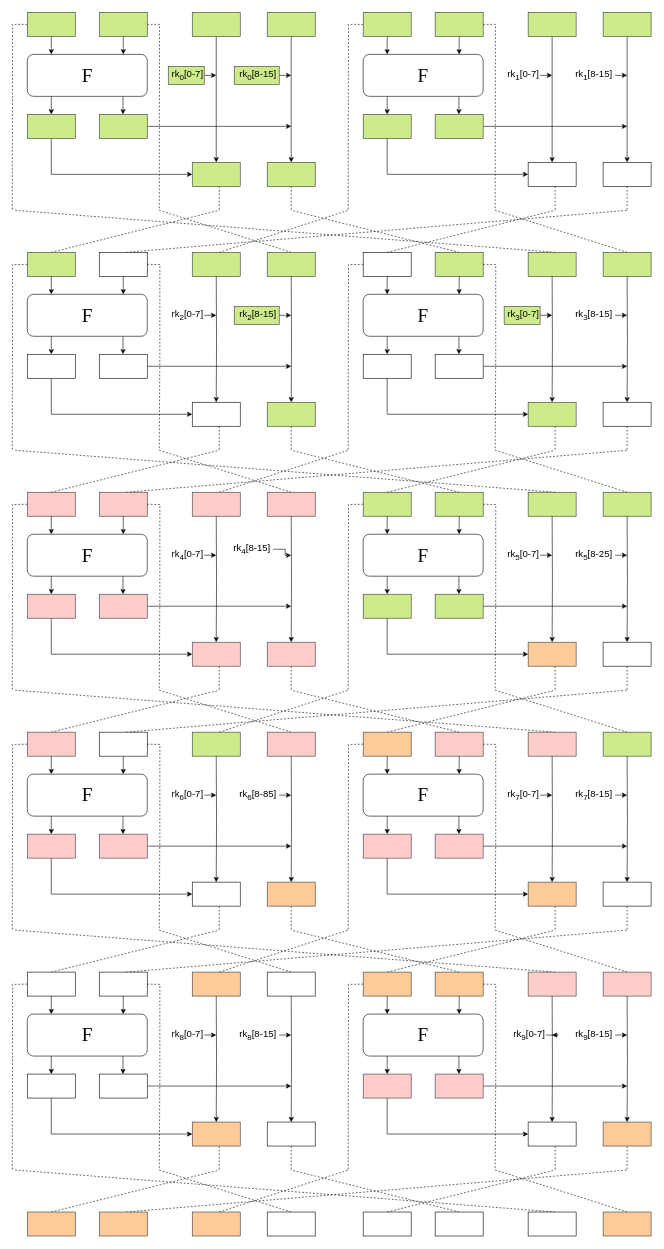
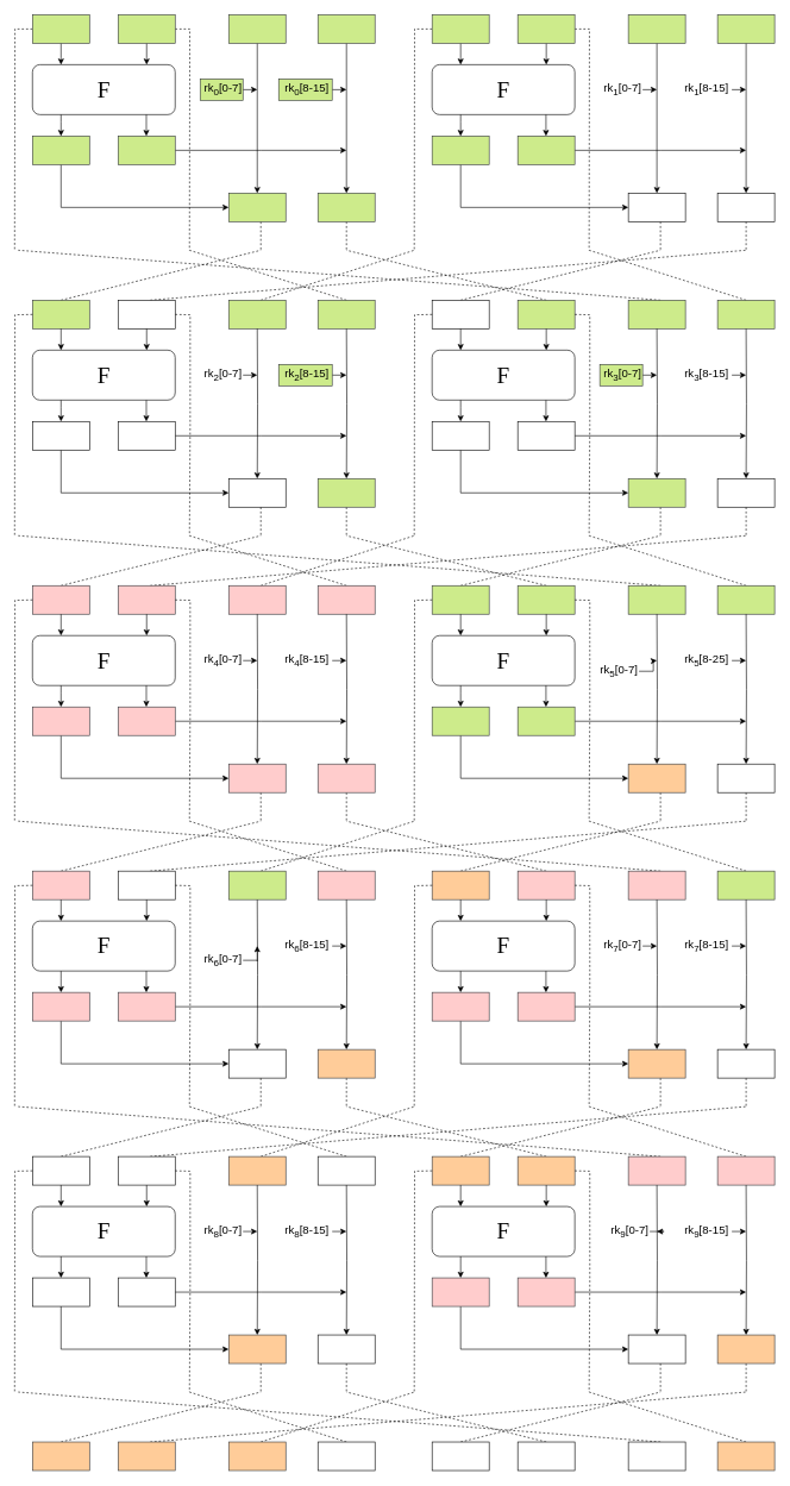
- <mxCell id="152" value="&lt;font style=&quot;font-size: 16px;&quot;&gt;&amp;nbsp;rk&lt;sub&gt;4&lt;/sub&gt;[8-15]&lt;/font&gt;" style="text;html=1;align=center;verticalAlign=middle;whiteSpace=wrap;rounded=0;" parent="1" vertex="1"><mxGeometry x="380" y="900" width="75" height="30" as="geometry" /></mxCell>
+ <mxCell id="152" value="&lt;font style=&quot;font-size: 16px;&quot;&gt;&amp;nbsp;rk&lt;sub&gt;4&lt;/sub&gt;[8-15]&lt;/font&gt;" style="text;html=1;align=center;verticalAlign=middle;whiteSpace=wrap;rounded=0;" parent="1" vertex="1"><mxGeometry x="390" y="910" width="75" height="30" as="geometry" /></mxCell>
- <mxCell id="175" value="&lt;font style=&quot;font-size: 16px;&quot;&gt;&amp;nbsp;rk&lt;sub&gt;5&lt;/sub&gt;[0-7]&lt;/font&gt;" style="text;html=1;align=center;verticalAlign=middle;whiteSpace=wrap;rounded=0;" parent="1" vertex="1"><mxGeometry x="840" y="910" width="60" height="30" as="geometry" /></mxCell>
+ <mxCell id="175" value="&lt;font style=&quot;font-size: 16px;&quot;&gt;&amp;nbsp;rk&lt;sub&gt;5&lt;/sub&gt;[0-7]&lt;/font&gt;" style="text;html=1;align=center;verticalAlign=middle;whiteSpace=wrap;rounded=0;" parent="1" vertex="1"><mxGeometry x="835" y="925" width="60" height="30" as="geometry" /></mxCell>
- <mxCell id="208" value="&lt;font style=&quot;font-size: 16px;&quot;&gt;&amp;nbsp;rk&lt;sub&gt;6&lt;/sub&gt;[0-7]&lt;/font&gt;" style="text;html=1;align=center;verticalAlign=middle;whiteSpace=wrap;rounded=0;" parent="1" vertex="1"><mxGeometry x="280" y="1310" width="60" height="30" as="geometry" /></mxCell>
+ <mxCell id="208" value="&lt;font style=&quot;font-size: 16px;&quot;&gt;&amp;nbsp;rk&lt;sub&gt;6&lt;/sub&gt;[0-7]&lt;/font&gt;" style="text;html=1;align=center;verticalAlign=middle;whiteSpace=wrap;rounded=0;" parent="1" vertex="1"><mxGeometry x="280" y="1330" width="60" height="30" as="geometry" /></mxCell>
- <mxCell id="210" value="&lt;font style=&quot;font-size: 16px;&quot;&gt;&amp;nbsp;rk&lt;sub&gt;6&lt;/sub&gt;[8-85]&lt;/font&gt;" style="text;html=1;align=center;verticalAlign=middle;whiteSpace=wrap;rounded=0;" parent="1" vertex="1"><mxGeometry x="390" y="1310" width="75" height="30" as="geometry" /></mxCell>
+ <mxCell id="210" value="&lt;font style=&quot;font-size: 16px;&quot;&gt;&amp;nbsp;rk&lt;sub&gt;6&lt;/sub&gt;[8-15]&lt;/font&gt;" style="text;html=1;align=center;verticalAlign=middle;whiteSpace=wrap;rounded=0;" parent="1" vertex="1"><mxGeometry x="390" y="1310" width="75" height="30" as="geometry" /></mxCell>
